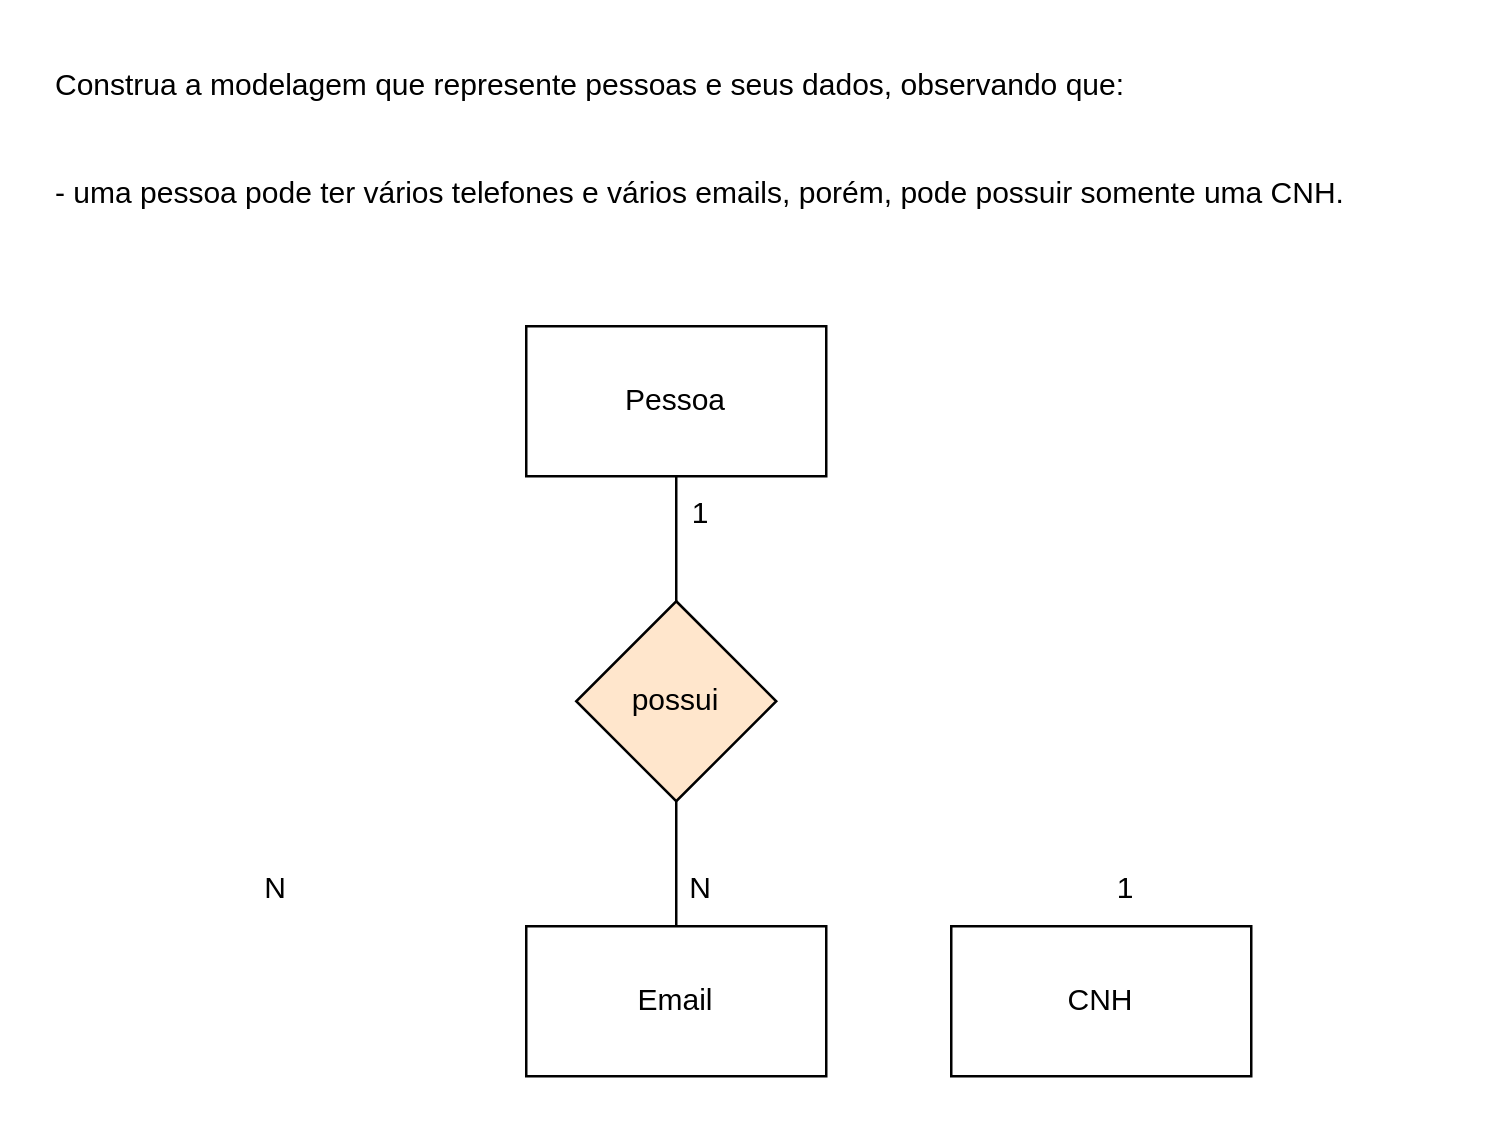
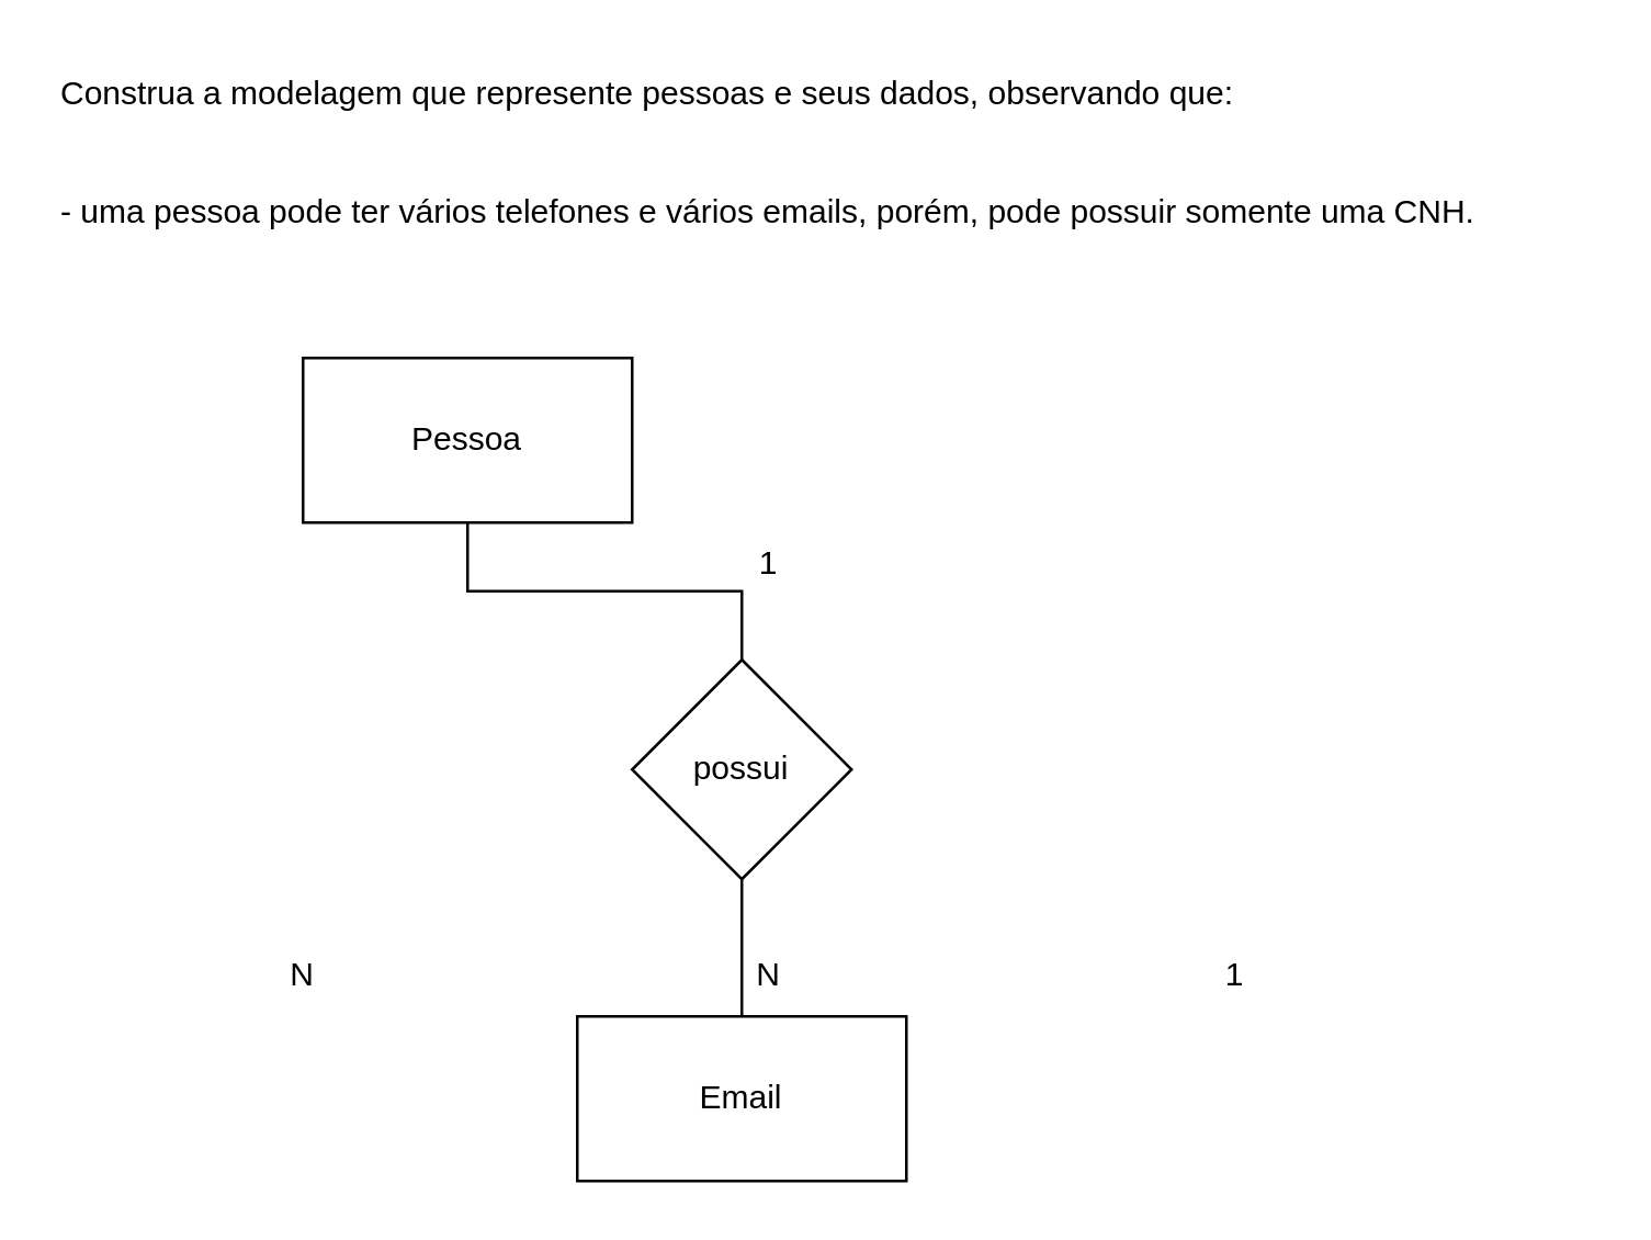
- <mxCell id="4" value="Pessoa" style="rounded=0;whiteSpace=wrap;html=1;" vertex="1" parent="1"><mxGeometry x="210" y="130" width="120" height="60" as="geometry" /></mxCell>
+ <mxCell id="4" value="Pessoa" style="rounded=0;whiteSpace=wrap;html=1;" vertex="1" parent="1"><mxGeometry x="110" y="130" width="120" height="60" as="geometry" /></mxCell>
- <mxCell id="6" value="possui" style="rhombus;whiteSpace=wrap;html=1;fillColor=#ffe6cc;" vertex="1" parent="1"><mxGeometry x="230" y="240" width="80" height="80" as="geometry" /></mxCell>
+ <mxCell id="6" value="possui" style="rhombus;whiteSpace=wrap;html=1;" vertex="1" parent="1"><mxGeometry x="230" y="240" width="80" height="80" as="geometry" /></mxCell>
- <mxCell id="7" value="CNH" style="rounded=0;whiteSpace=wrap;html=1;" vertex="1" parent="1"><mxGeometry x="380" y="370" width="120" height="60" as="geometry" /></mxCell>
